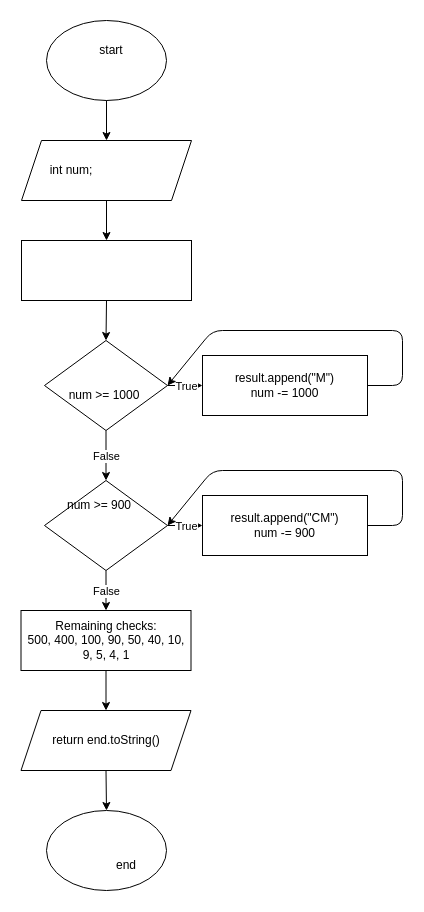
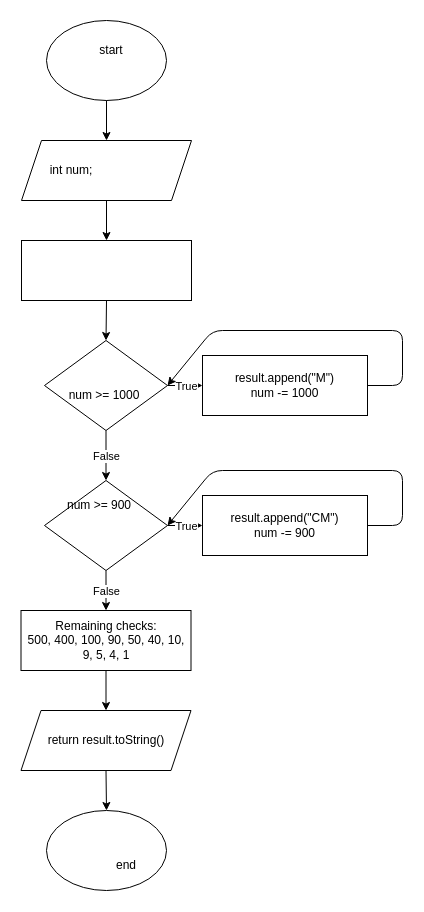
- <mxCell id="31" value="return end.toString()" style="text;html=1;align=center;verticalAlign=middle;whiteSpace=wrap;rounded=0;" parent="1" vertex="1"><mxGeometry x="20.5" y="725" width="170" height="30" as="geometry" /></mxCell>
+ <mxCell id="31" value="return result.toString()" style="text;html=1;align=center;verticalAlign=middle;whiteSpace=wrap;rounded=0;" parent="1" vertex="1"><mxGeometry x="20.5" y="725" width="170" height="30" as="geometry" /></mxCell>
